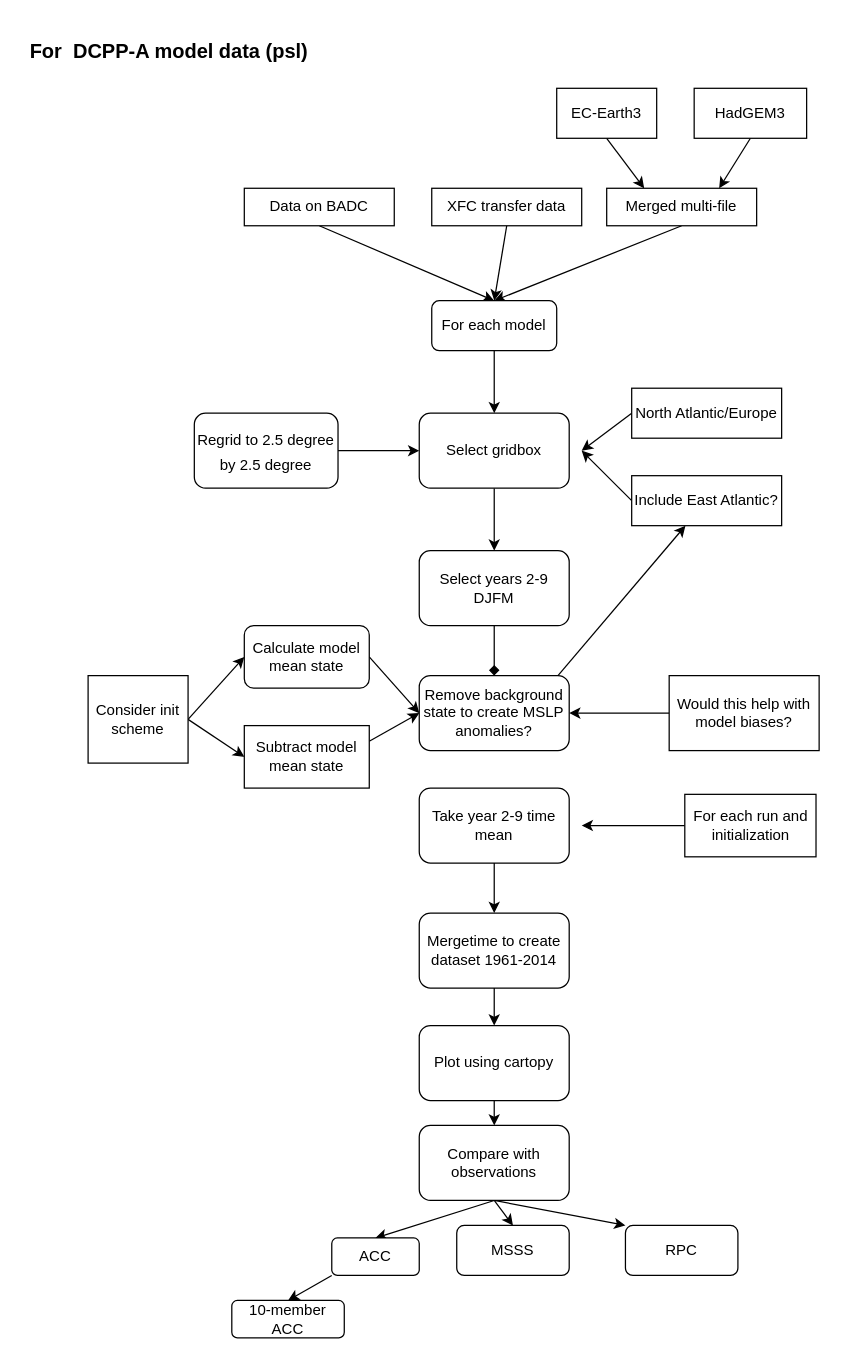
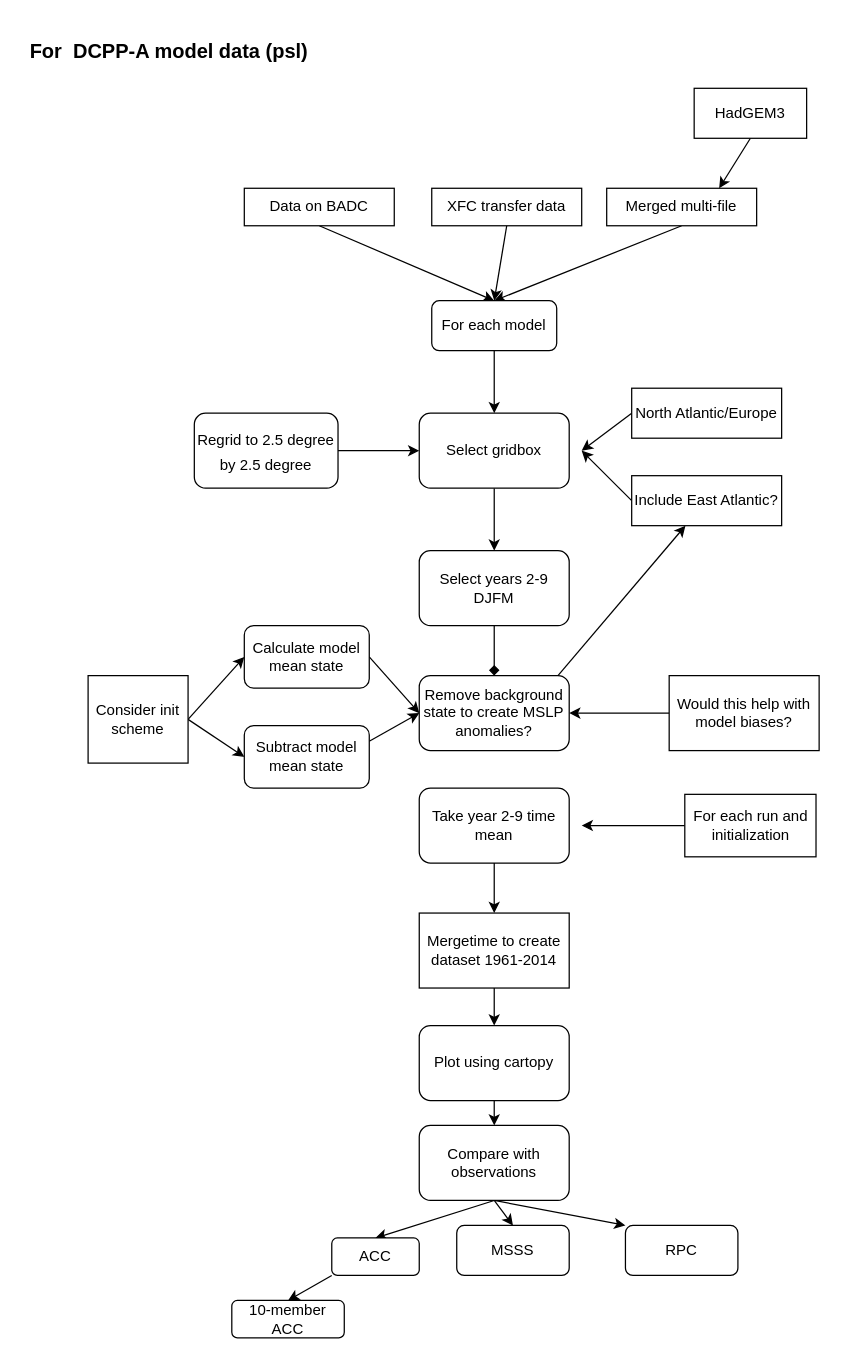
- <mxCell id="11" value="EC-Earth3" style="rounded=0;whiteSpace=wrap;html=1;" vertex="1" parent="1"><mxGeometry x="445" y="70" width="80" height="40" as="geometry" /></mxCell>
- <mxCell id="10" style="edgeStyle=none;html=1;exitX=0.5;exitY=1;exitDx=0;exitDy=0;entryX=0.25;entryY=0;entryDx=0;entryDy=0;" edge="1" parent="1" source="11" target="7"><mxGeometry relative="1" as="geometry" /></mxCell>
- <mxCell id="29" value="Subtract model mean state" style="whiteSpace=wrap;html=1;rounded=0;" vertex="1" parent="1"><mxGeometry x="195" y="580" width="100" height="50" as="geometry" /></mxCell>
+ <mxCell id="29" value="Subtract model mean state" style="rounded=1;whiteSpace=wrap;html=1;" vertex="1" parent="1"><mxGeometry x="195" y="580" width="100" height="50" as="geometry" /></mxCell>
- <mxCell id="38" value="Mergetime to create dataset 1961-2014" style="rounded=1;whiteSpace=wrap;html=1;" vertex="1" parent="1"><mxGeometry x="335" y="730" width="120" height="60" as="geometry" /></mxCell>
+ <mxCell id="38" value="Mergetime to create dataset 1961-2014" style="whiteSpace=wrap;html=1;rounded=0;" vertex="1" parent="1"><mxGeometry x="335" y="730" width="120" height="60" as="geometry" /></mxCell>
